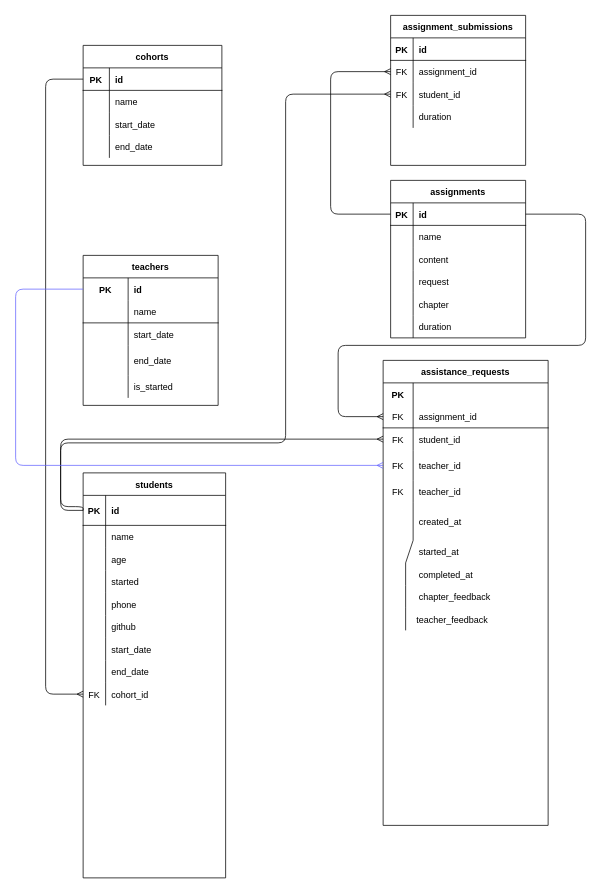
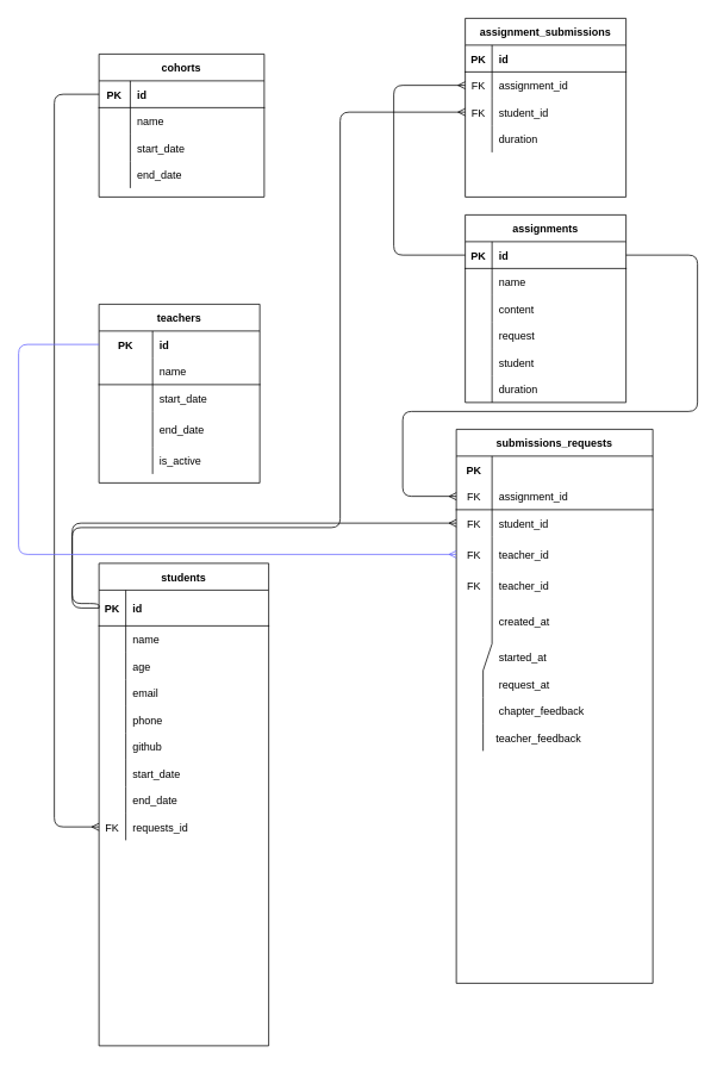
- <mxCell id="122" value="chapter" style="shape=partialRectangle;connectable=0;fillColor=none;top=0;left=0;bottom=0;right=0;align=left;spacingLeft=6;fontStyle=0;overflow=hidden;" vertex="1" parent="120"><mxGeometry x="30" width="150" height="30" as="geometry" /></mxCell>
+ <mxCell id="122" value="student" style="shape=partialRectangle;connectable=0;fillColor=none;top=0;left=0;bottom=0;right=0;align=left;spacingLeft=6;fontStyle=0;overflow=hidden;" vertex="1" parent="120"><mxGeometry x="30" width="150" height="30" as="geometry" /></mxCell>
- <mxCell id="60" value="assistance_requests" style="shape=table;startSize=30;container=1;collapsible=1;childLayout=tableLayout;fixedRows=1;rowLines=0;fontStyle=1;align=center;resizeLast=1;" vertex="1" parent="1"><mxGeometry x="510" y="480" width="220" height="620" as="geometry" /></mxCell>
+ <mxCell id="60" value="submissions_requests" style="shape=table;startSize=30;container=1;collapsible=1;childLayout=tableLayout;fixedRows=1;rowLines=0;fontStyle=1;align=center;resizeLast=1;" vertex="1" parent="1"><mxGeometry x="510" y="480" width="220" height="620" as="geometry" /></mxCell>
- <mxCell id="105" value="is_started" style="shape=partialRectangle;connectable=0;fillColor=none;top=0;left=0;bottom=0;right=0;align=left;spacingLeft=6;overflow=hidden;" vertex="1" parent="103"><mxGeometry x="60" width="120" height="30" as="geometry" /></mxCell>
+ <mxCell id="105" value="is_active" style="shape=partialRectangle;connectable=0;fillColor=none;top=0;left=0;bottom=0;right=0;align=left;spacingLeft=6;overflow=hidden;" vertex="1" parent="103"><mxGeometry x="60" width="120" height="30" as="geometry" /></mxCell>
- <mxCell id="83" value="   completed_at" style="shape=partialRectangle;connectable=0;fillColor=none;top=0;left=0;bottom=0;right=0;align=left;spacingLeft=6;fontStyle=0;overflow=hidden;" vertex="1" parent="81"><mxGeometry x="30" width="190" height="30" as="geometry" /></mxCell>
+ <mxCell id="83" value="   request_at" style="shape=partialRectangle;connectable=0;fillColor=none;top=0;left=0;bottom=0;right=0;align=left;spacingLeft=6;fontStyle=0;overflow=hidden;" vertex="1" parent="81"><mxGeometry x="30" width="190" height="30" as="geometry" /></mxCell>
- <mxCell id="29" value="started" style="shape=partialRectangle;connectable=0;fillColor=none;top=0;left=0;bottom=0;right=0;align=left;spacingLeft=6;overflow=hidden;" vertex="1" parent="27"><mxGeometry x="30" width="160" height="30" as="geometry" /></mxCell>
+ <mxCell id="29" value="email" style="shape=partialRectangle;connectable=0;fillColor=none;top=0;left=0;bottom=0;right=0;align=left;spacingLeft=6;overflow=hidden;" vertex="1" parent="27"><mxGeometry x="30" width="160" height="30" as="geometry" /></mxCell>
- <mxCell id="44" value="cohort_id" style="shape=partialRectangle;connectable=0;fillColor=none;top=0;left=0;bottom=0;right=0;align=left;spacingLeft=6;fontStyle=0;overflow=hidden;" vertex="1" parent="42"><mxGeometry x="30" width="160" height="30" as="geometry" /></mxCell>
+ <mxCell id="44" value="requests_id" style="shape=partialRectangle;connectable=0;fillColor=none;top=0;left=0;bottom=0;right=0;align=left;spacingLeft=6;fontStyle=0;overflow=hidden;" vertex="1" parent="42"><mxGeometry x="30" width="160" height="30" as="geometry" /></mxCell>
